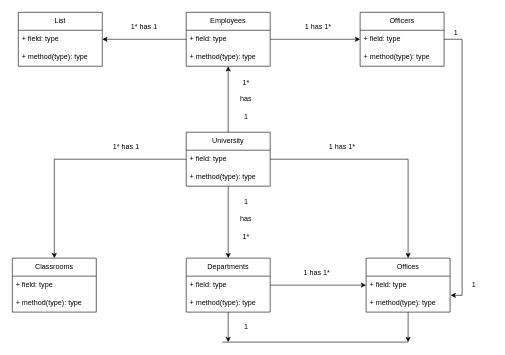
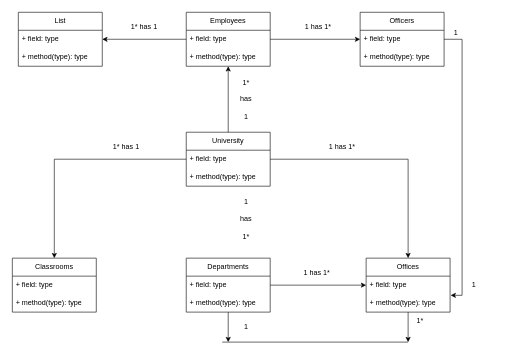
- <mxCell id="12" style="edgeStyle=orthogonalEdgeStyle;rounded=0;orthogonalLoop=1;jettySize=auto;html=1;entryX=0.5;entryY=0;entryDx=0;entryDy=0;" edge="1" parent="1" source="13" target="17"><mxGeometry relative="1" as="geometry" /></mxCell>
+ <mxCell id="44" value="1*" style="text;html=1;align=center;verticalAlign=middle;whiteSpace=wrap;rounded=0;" vertex="1" parent="1"><mxGeometry x="670" y="520" width="60" height="30" as="geometry" /></mxCell>
